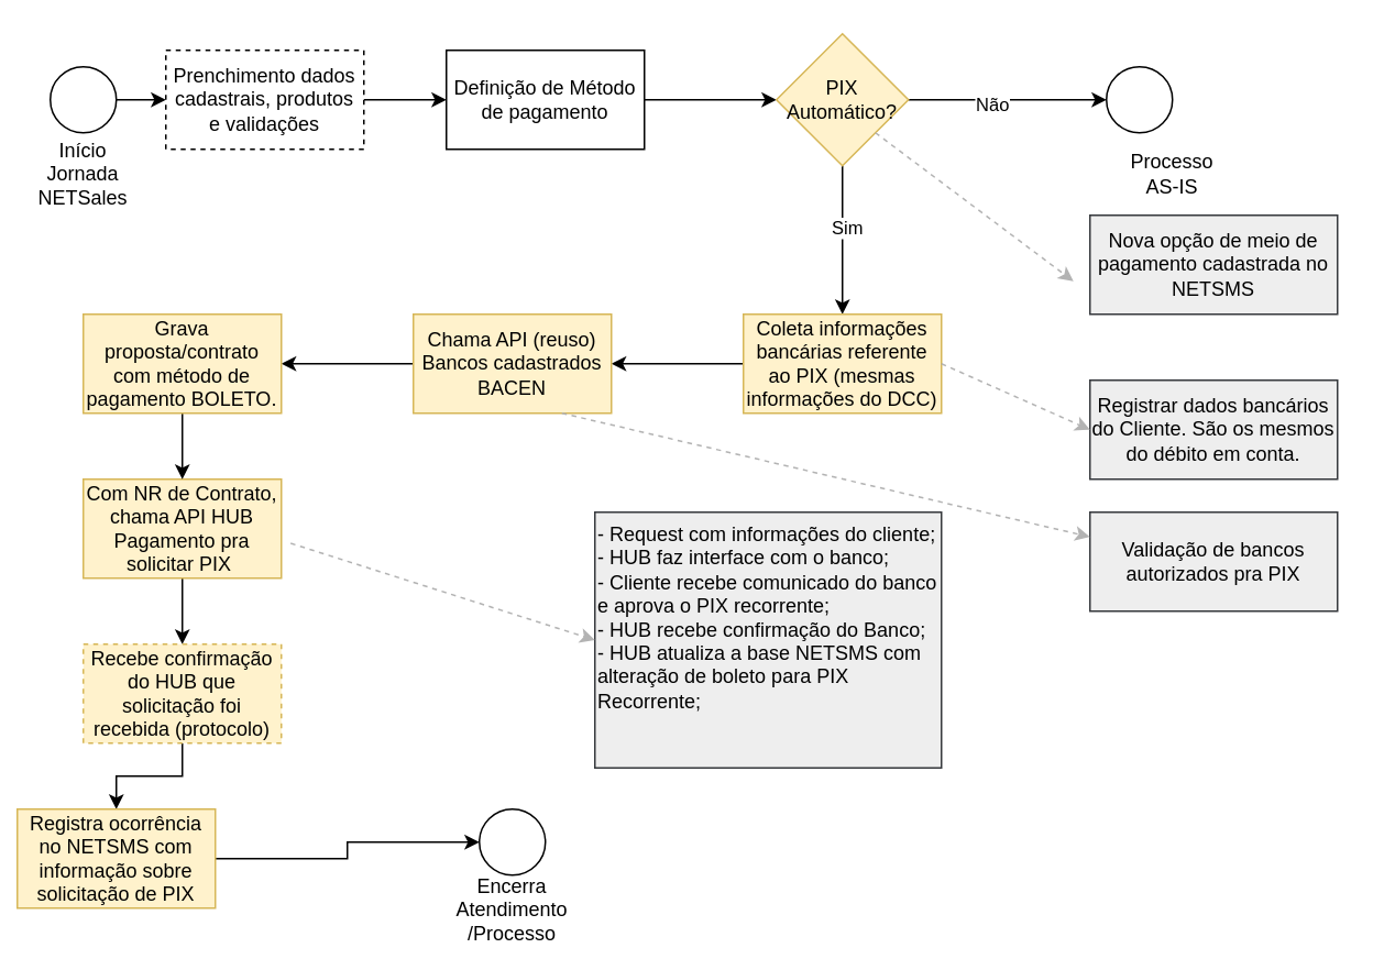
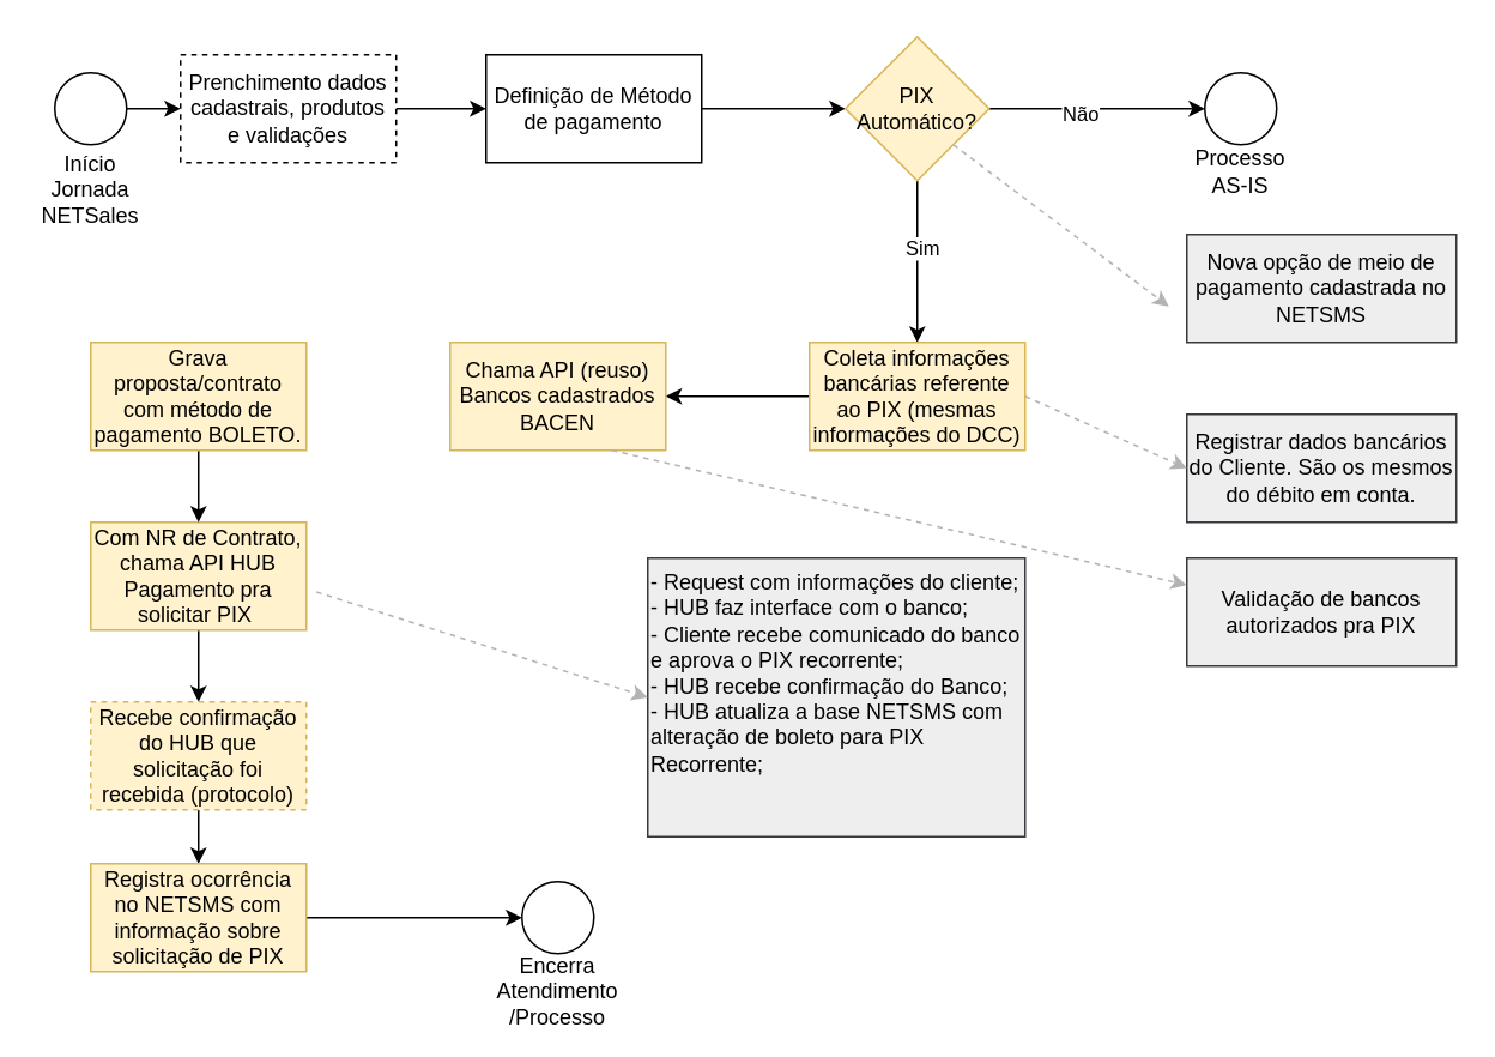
- <mxCell id="14" value="Processo AS-IS" style="text;html=1;align=center;verticalAlign=middle;whiteSpace=wrap;rounded=0;" parent="1" vertex="1"><mxGeometry x="680" y="90" width="60" height="30" as="geometry" /></mxCell>
+ <mxCell id="14" value="Processo AS-IS" style="text;html=1;align=center;verticalAlign=middle;whiteSpace=wrap;rounded=0;" parent="1" vertex="1"><mxGeometry x="660" y="80" width="60" height="30" as="geometry" /></mxCell>
- <mxCell id="17" style="edgeStyle=orthogonalEdgeStyle;rounded=0;orthogonalLoop=1;jettySize=auto;html=1;entryX=1;entryY=0.5;entryDx=0;entryDy=0;" parent="1" source="18" target="22" edge="1"><mxGeometry relative="1" as="geometry" /></mxCell>
- <mxCell id="38" value="Registra ocorrência no NETSMS com informação sobre solicitação de PIX" style="whiteSpace=wrap;html=1;fillColor=#fff2cc;strokeColor=#d6b656;" parent="1" vertex="1"><mxGeometry x="10" y="490" width="120" height="60" as="geometry" /></mxCell>
+ <mxCell id="38" value="Registra ocorrência no NETSMS com informação sobre solicitação de PIX" style="whiteSpace=wrap;html=1;fillColor=#fff2cc;strokeColor=#d6b656;" parent="1" vertex="1"><mxGeometry x="50" y="480" width="120" height="60" as="geometry" /></mxCell>
